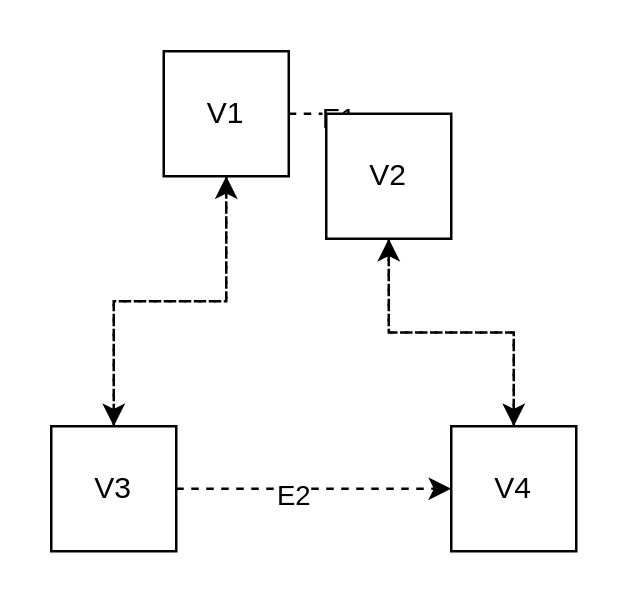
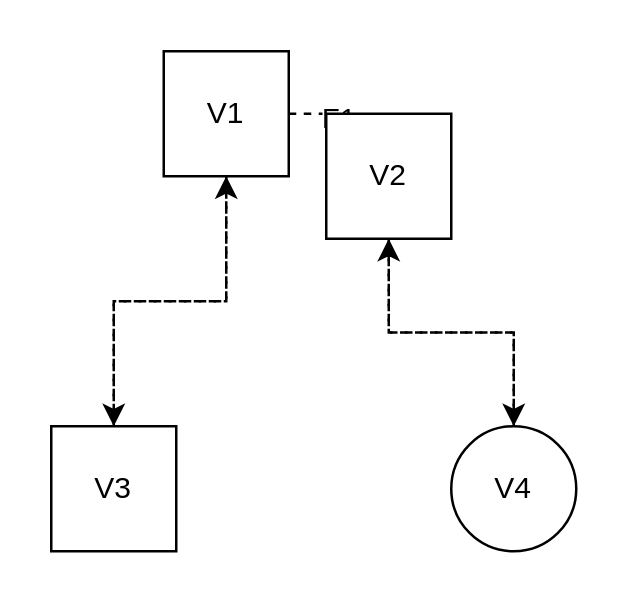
- <mxCell id="11" style="edgeStyle=orthogonalEdgeStyle;rounded=0;orthogonalLoop=1;jettySize=auto;html=1;entryX=0;entryY=0.5;entryDx=0;entryDy=0;dashed=1;" edge="1" parent="1" source="13" target="9"><mxGeometry relative="1" as="geometry" /></mxCell>
- <mxCell id="12" value="E2" style="edgeLabel;html=1;align=center;verticalAlign=middle;resizable=0;points=[];" vertex="1" connectable="0" parent="11"><mxGeometry x="-0.155" y="-2" relative="1" as="geometry"><mxPoint as="offset" /></mxGeometry></mxCell>
- <mxCell id="9" value="V4" style="whiteSpace=wrap;html=1;aspect=fixed;" vertex="1" parent="1"><mxGeometry x="180" y="170" width="50" height="50" as="geometry" /></mxCell>
+ <mxCell id="9" value="V4" style="ellipse;whiteSpace=wrap;html=1;aspect=fixed;" vertex="1" parent="1"><mxGeometry x="180" y="170" width="50" height="50" as="geometry" /></mxCell>
